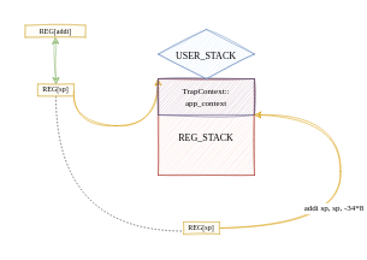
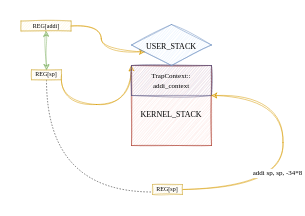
+ <mxCell id="5" style="edgeStyle=orthogonalEdgeStyle;curved=1;sketch=1;orthogonalLoop=1;jettySize=auto;html=1;entryX=0;entryY=0.75;entryDx=0;entryDy=0;strokeWidth=0.5;fontFamily=Hack Nerd Font;fontSize=7;startArrow=none;startFill=0;endArrow=classic;endFill=1;endSize=4;sourcePerimeterSpacing=0;targetPerimeterSpacing=0;fillColor=#ffe6cc;strokeColor=#d79b00;" edge="1" parent="1" source="7" target="10"><mxGeometry relative="1" as="geometry" /></mxCell>
- <mxCell id="9" value="&lt;span style=&quot;font-size: 7px;&quot;&gt;&lt;font style=&quot;font-size: 7px;&quot;&gt;TrapContext::&lt;/font&gt;&lt;/span&gt;&lt;font style=&quot;font-size: 7px;&quot;&gt;&lt;font style=&quot;font-size: 7px;&quot;&gt;&lt;br&gt;app_context&lt;/font&gt;&lt;br&gt;&lt;/font&gt;" style="rounded=0;whiteSpace=wrap;html=1;sketch=1;strokeWidth=0.5;fontFamily=Hack Nerd Font;fontSize=8;fillColor=#d0cee2;strokeColor=#56517e;" vertex="1" parent="1"><mxGeometry x="131" y="65" width="80" height="30" as="geometry" /></mxCell>
+ <mxCell id="9" value="&lt;span style=&quot;font-size: 7px;&quot;&gt;&lt;font style=&quot;font-size: 7px;&quot;&gt;TrapContext::&lt;/font&gt;&lt;/span&gt;&lt;font style=&quot;font-size: 7px;&quot;&gt;&lt;font style=&quot;font-size: 7px;&quot;&gt;&lt;br&gt;addi_context&lt;/font&gt;&lt;br&gt;&lt;/font&gt;" style="rounded=0;whiteSpace=wrap;html=1;sketch=1;strokeWidth=0.5;fontFamily=Hack Nerd Font;fontSize=8;fillColor=#d0cee2;strokeColor=#56517e;" vertex="1" parent="1"><mxGeometry x="131" y="65" width="80" height="30" as="geometry" /></mxCell>
- <mxCell id="8" value="&lt;font style=&quot;font-size: 8px;&quot;&gt;&lt;br&gt;REG_STACK&lt;br&gt;&lt;/font&gt;" style="rounded=0;whiteSpace=wrap;html=1;fillColor=#fad9d5;strokeColor=#ae4132;sketch=1;strokeWidth=0.5;fontFamily=Hack Nerd Font;" vertex="1" parent="1"><mxGeometry x="131" y="65" width="80" height="80" as="geometry" /></mxCell>
+ <mxCell id="8" value="&lt;font style=&quot;font-size: 8px;&quot;&gt;&lt;br&gt;KERNEL_STACK&lt;br&gt;&lt;/font&gt;" style="rounded=0;whiteSpace=wrap;html=1;fillColor=#fad9d5;strokeColor=#ae4132;sketch=1;strokeWidth=0.5;fontFamily=Hack Nerd Font;" vertex="1" parent="1"><mxGeometry x="131" y="65" width="80" height="80" as="geometry" /></mxCell>
